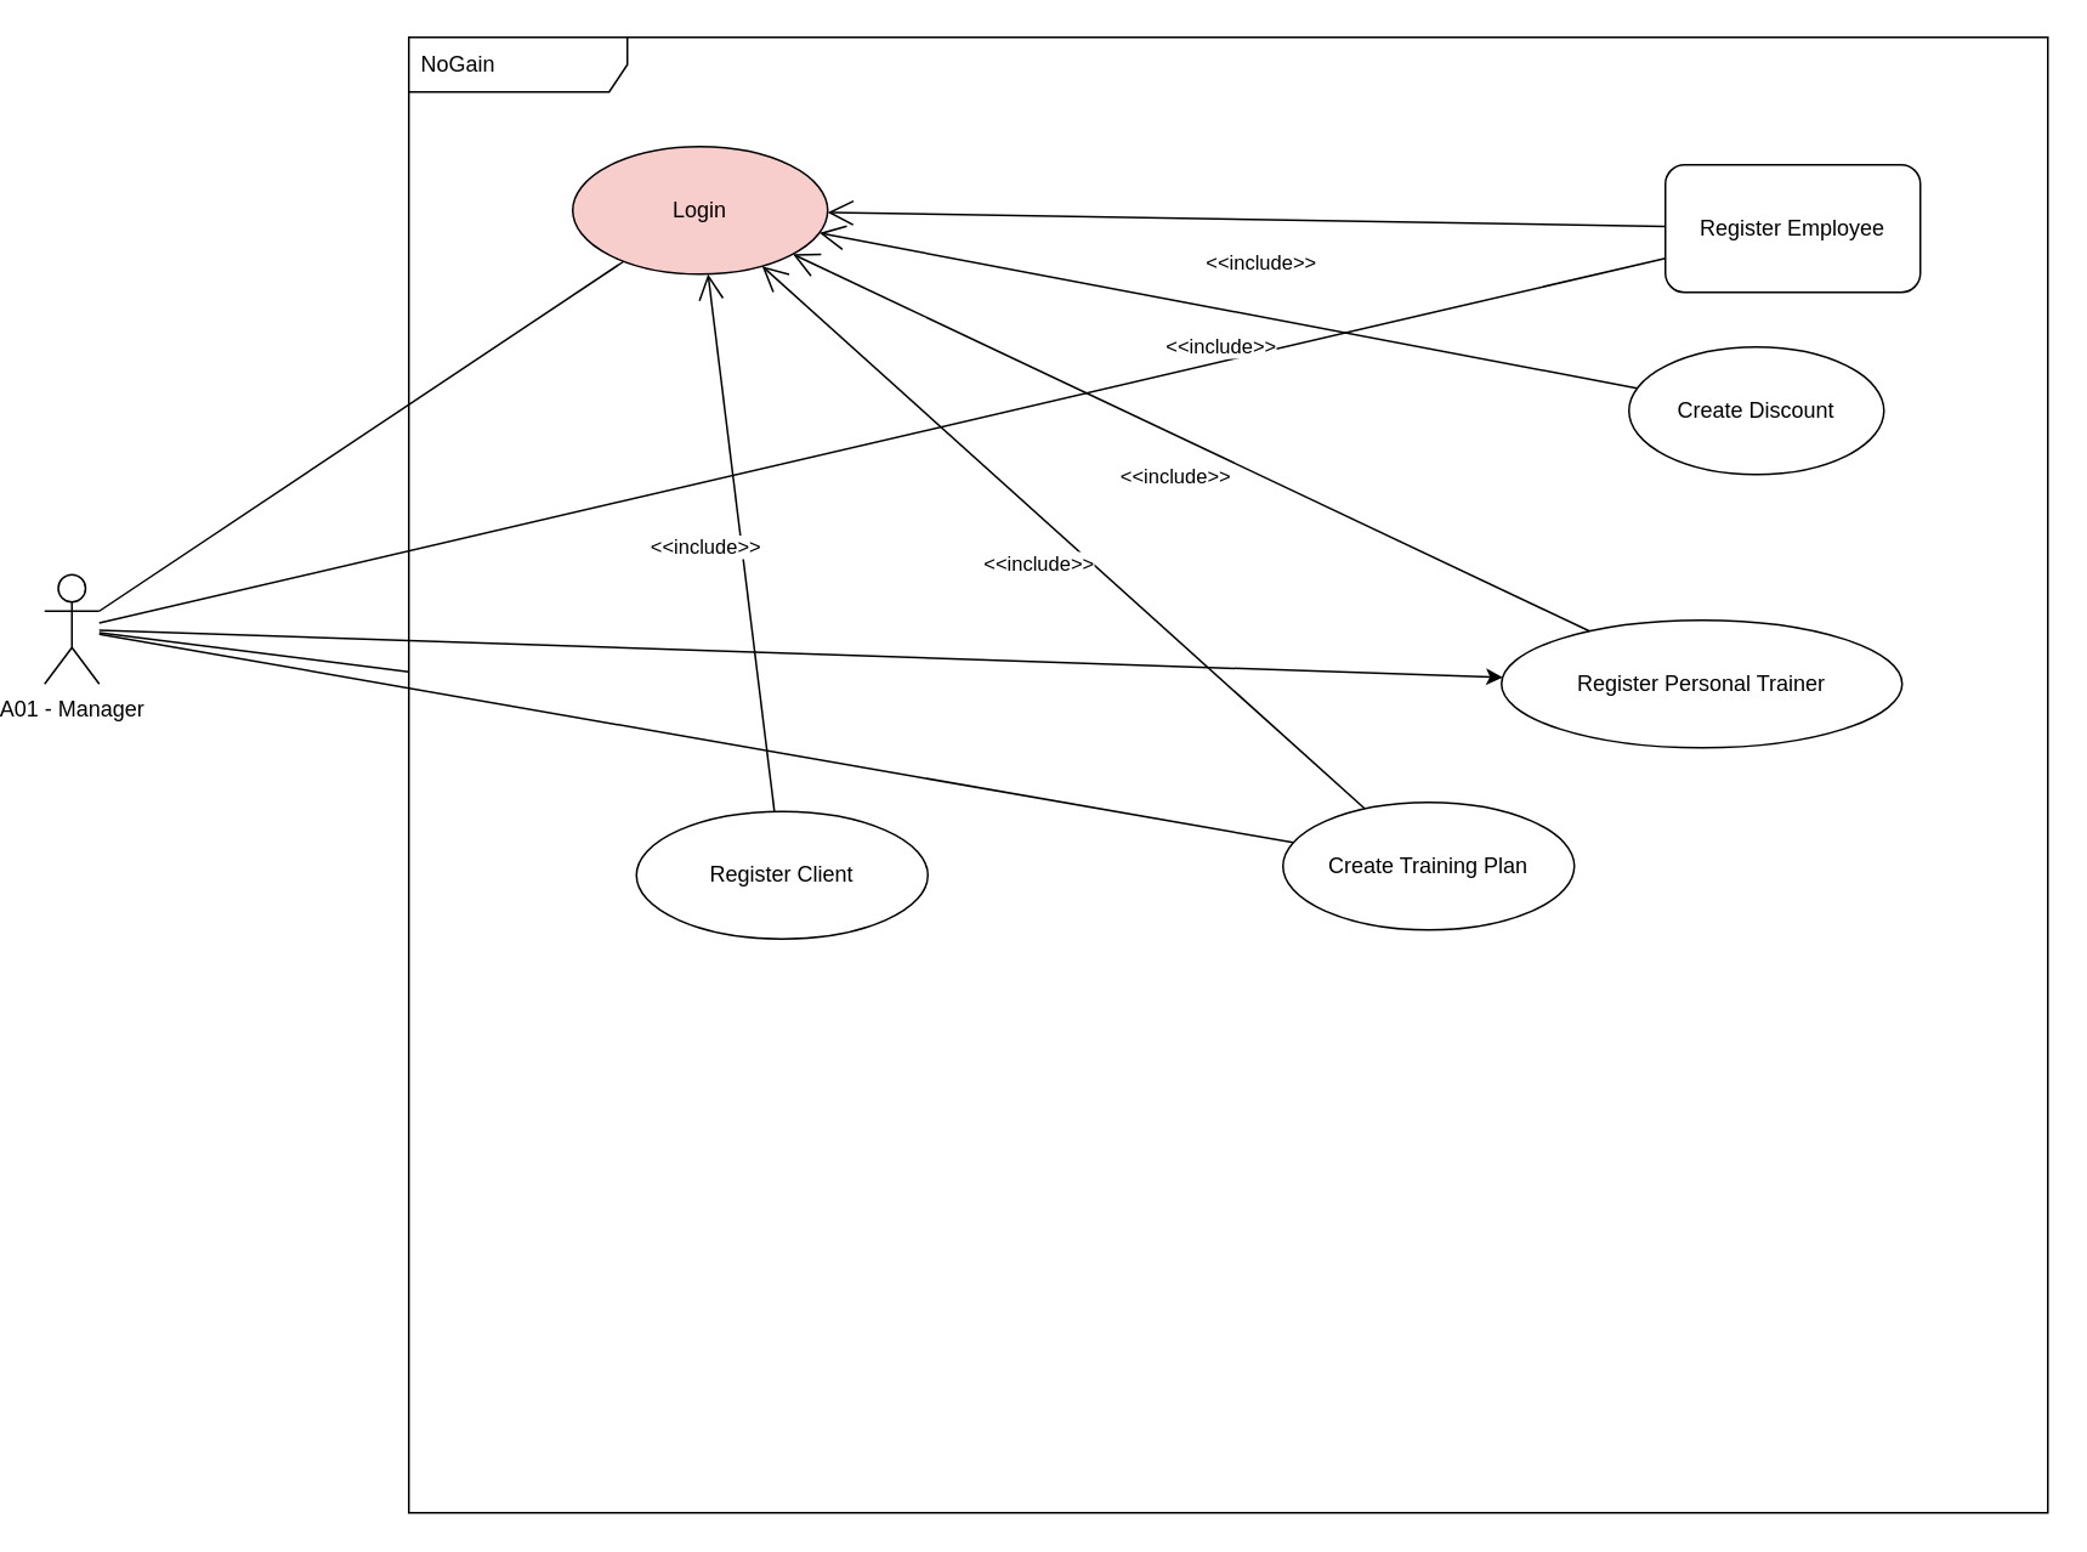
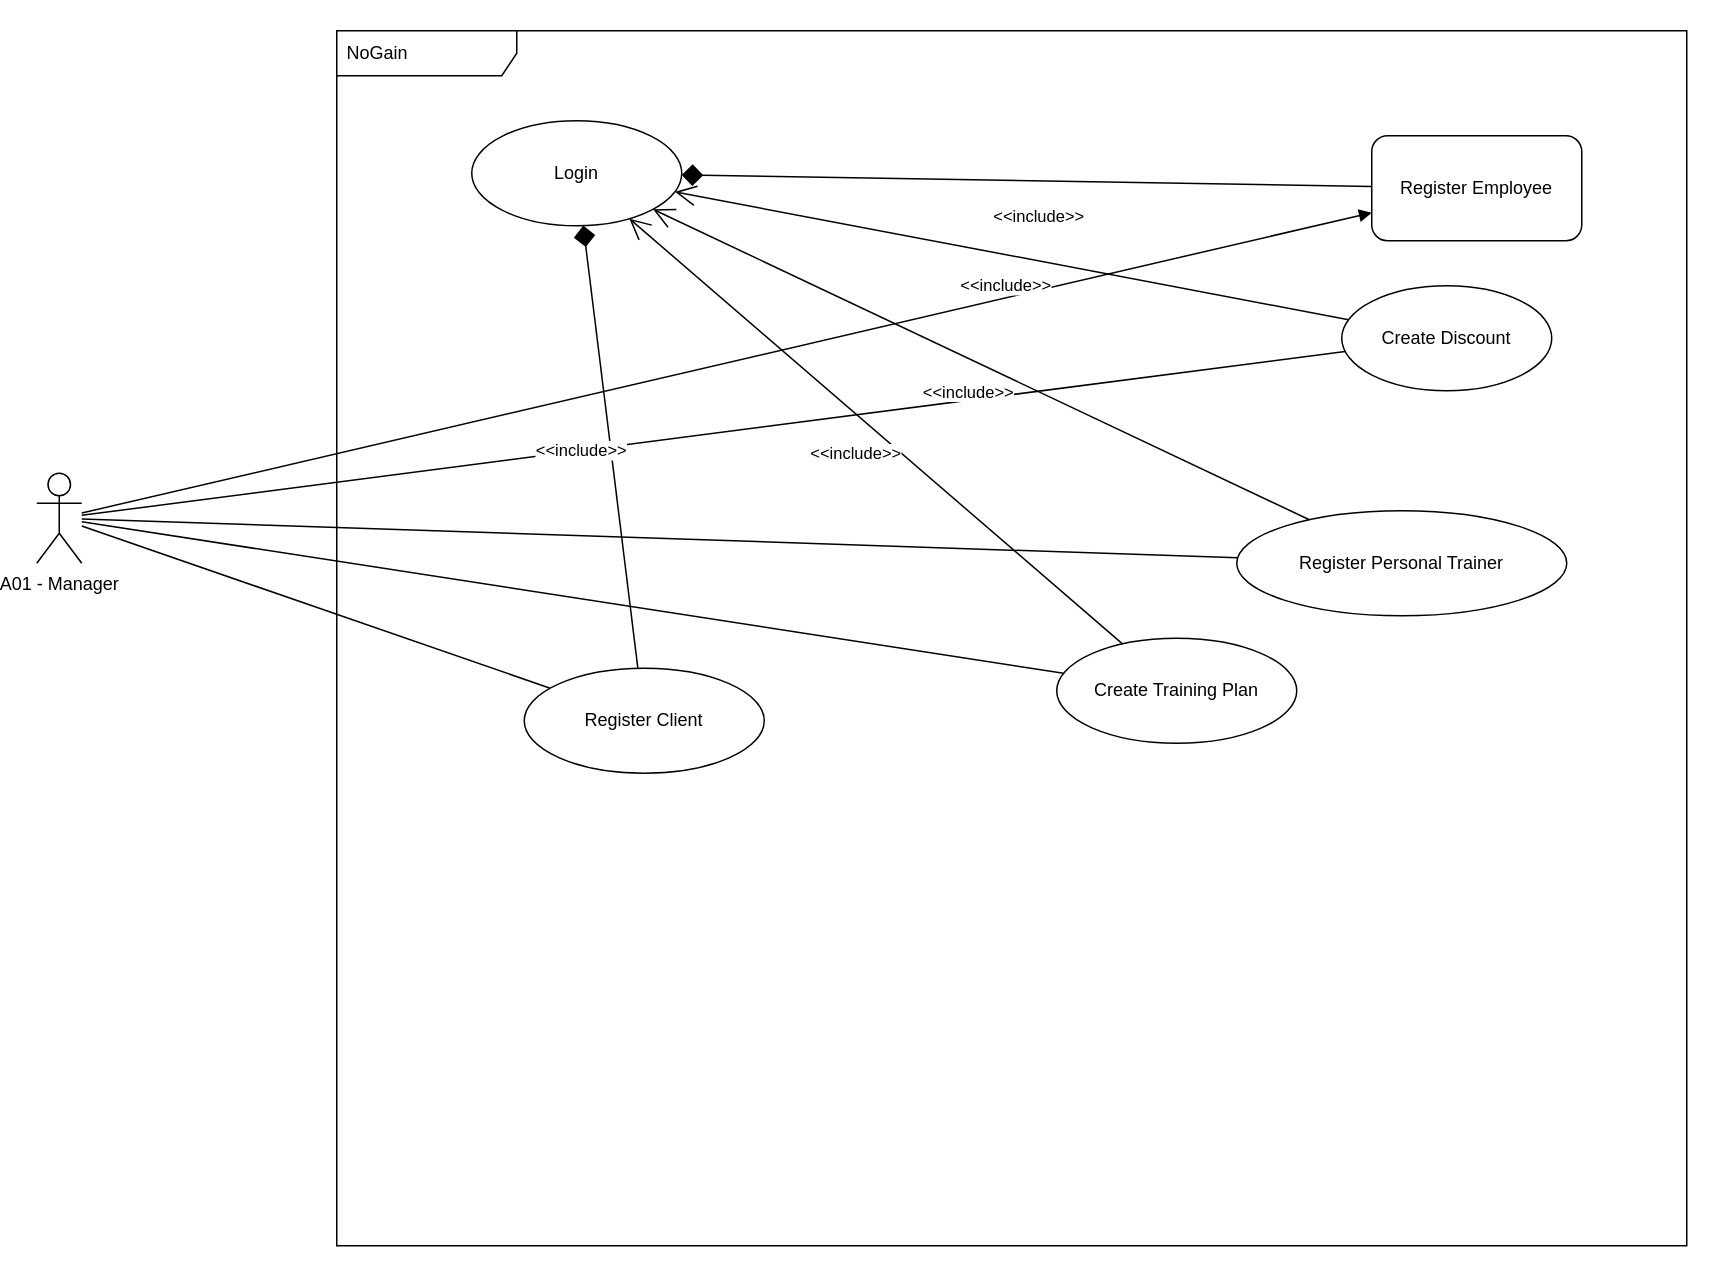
- <mxCell id="6" value="Login" style="ellipse;whiteSpace=wrap;html=1;fillColor=#f8cecc;" parent="1" vertex="1"><mxGeometry x="310" y="80" width="140" height="70" as="geometry" /></mxCell>
+ <mxCell id="6" value="Login" style="ellipse;whiteSpace=wrap;html=1;" parent="1" vertex="1"><mxGeometry x="310" y="80" width="140" height="70" as="geometry" /></mxCell>
- <mxCell id="9" value="&amp;lt;&amp;lt;include&amp;gt;&amp;gt;" style="endArrow=open;endSize=12;html=1;" parent="1" source="4" target="6" edge="1"><mxGeometry x="-0.037" y="24" width="160" relative="1" as="geometry"><mxPoint x="310" y="240" as="sourcePoint" /><mxPoint x="470" y="240" as="targetPoint" /><mxPoint as="offset" /></mxGeometry></mxCell>
+ <mxCell id="9" value="&amp;lt;&amp;lt;include&amp;gt;&amp;gt;" style="endArrow=diamond;endSize=12;html=1;" parent="1" source="4" target="6" edge="1"><mxGeometry x="-0.037" y="24" width="160" relative="1" as="geometry"><mxPoint x="310" y="240" as="sourcePoint" /><mxPoint x="470" y="240" as="targetPoint" /><mxPoint as="offset" /></mxGeometry></mxCell>
- <mxCell id="5" value="" style="endArrow=none;html=1;" parent="1" source="2" target="4" edge="1"><mxGeometry width="50" height="50" relative="1" as="geometry"><mxPoint x="360" y="210" as="sourcePoint" /><mxPoint x="410" y="160" as="targetPoint" /></mxGeometry></mxCell>
+ <mxCell id="5" value="" style="endArrow=block;html=1;" parent="1" source="2" target="4" edge="1"><mxGeometry width="50" height="50" relative="1" as="geometry"><mxPoint x="360" y="210" as="sourcePoint" /><mxPoint x="410" y="160" as="targetPoint" /></mxGeometry></mxCell>
- <mxCell id="19" value="&amp;lt;&amp;lt;include&amp;gt;&amp;gt;" style="endArrow=open;endSize=12;html=1;" parent="1" source="16" target="6" edge="1"><mxGeometry x="0.001" y="20" width="160" relative="1" as="geometry"><mxPoint x="462.006" y="470.175" as="sourcePoint" /><mxPoint x="383.016" y="130.77" as="targetPoint" /><mxPoint as="offset" /></mxGeometry></mxCell>
+ <mxCell id="19" value="&amp;lt;&amp;lt;include&amp;gt;&amp;gt;" style="endArrow=diamond;endSize=12;html=1;" parent="1" source="16" target="6" edge="1"><mxGeometry x="0.001" y="20" width="160" relative="1" as="geometry"><mxPoint x="462.006" y="470.175" as="sourcePoint" /><mxPoint x="383.016" y="130.77" as="targetPoint" /><mxPoint as="offset" /></mxGeometry></mxCell>
- <mxCell id="7" value="" style="endArrow=none;html=1;" parent="1" source="2" target="6" edge="1"><mxGeometry width="50" height="50" relative="1" as="geometry"><mxPoint x="120" y="137.077" as="sourcePoint" /><mxPoint x="319.065" y="230.992" as="targetPoint" /></mxGeometry></mxCell>
+ <mxCell id="11" value="" style="endArrow=none;html=1;" parent="1" source="2" target="8" edge="1"><mxGeometry width="50" height="50" relative="1" as="geometry"><mxPoint x="120" y="134.813" as="sourcePoint" /><mxPoint x="311.058" y="196.12" as="targetPoint" /></mxGeometry></mxCell>
- <mxCell id="20" value="" style="endArrow=none;html=1;" parent="1" source="2" target="3" edge="1"><mxGeometry width="50" height="50" relative="1" as="geometry"><mxPoint x="120" y="145.413" as="sourcePoint" /><mxPoint x="438.616" y="472.806" as="targetPoint" /></mxGeometry></mxCell>
+ <mxCell id="20" value="" style="endArrow=none;html=1;" parent="1" source="2" target="16" edge="1"><mxGeometry width="50" height="50" relative="1" as="geometry"><mxPoint x="120" y="145.413" as="sourcePoint" /><mxPoint x="438.616" y="472.806" as="targetPoint" /></mxGeometry></mxCell>
- <mxCell id="13" value="" style="endArrow=classic;html=1;" parent="1" source="2" target="12" edge="1"><mxGeometry width="50" height="50" relative="1" as="geometry"><mxPoint x="120" y="141.321" as="sourcePoint" /><mxPoint x="351.245" y="315.854" as="targetPoint" /></mxGeometry></mxCell>
+ <mxCell id="13" value="" style="endArrow=none;html=1;" parent="1" source="2" target="12" edge="1"><mxGeometry width="50" height="50" relative="1" as="geometry"><mxPoint x="120" y="141.321" as="sourcePoint" /><mxPoint x="351.245" y="315.854" as="targetPoint" /></mxGeometry></mxCell>
- <mxCell id="15" value="Create Training Plan" style="ellipse;whiteSpace=wrap;html=1;" parent="1" vertex="1"><mxGeometry x="700" y="440" width="160" height="70" as="geometry" /></mxCell>
+ <mxCell id="15" value="Create Training Plan" style="ellipse;whiteSpace=wrap;html=1;" parent="1" vertex="1"><mxGeometry x="700" y="425" width="160" height="70" as="geometry" /></mxCell>
